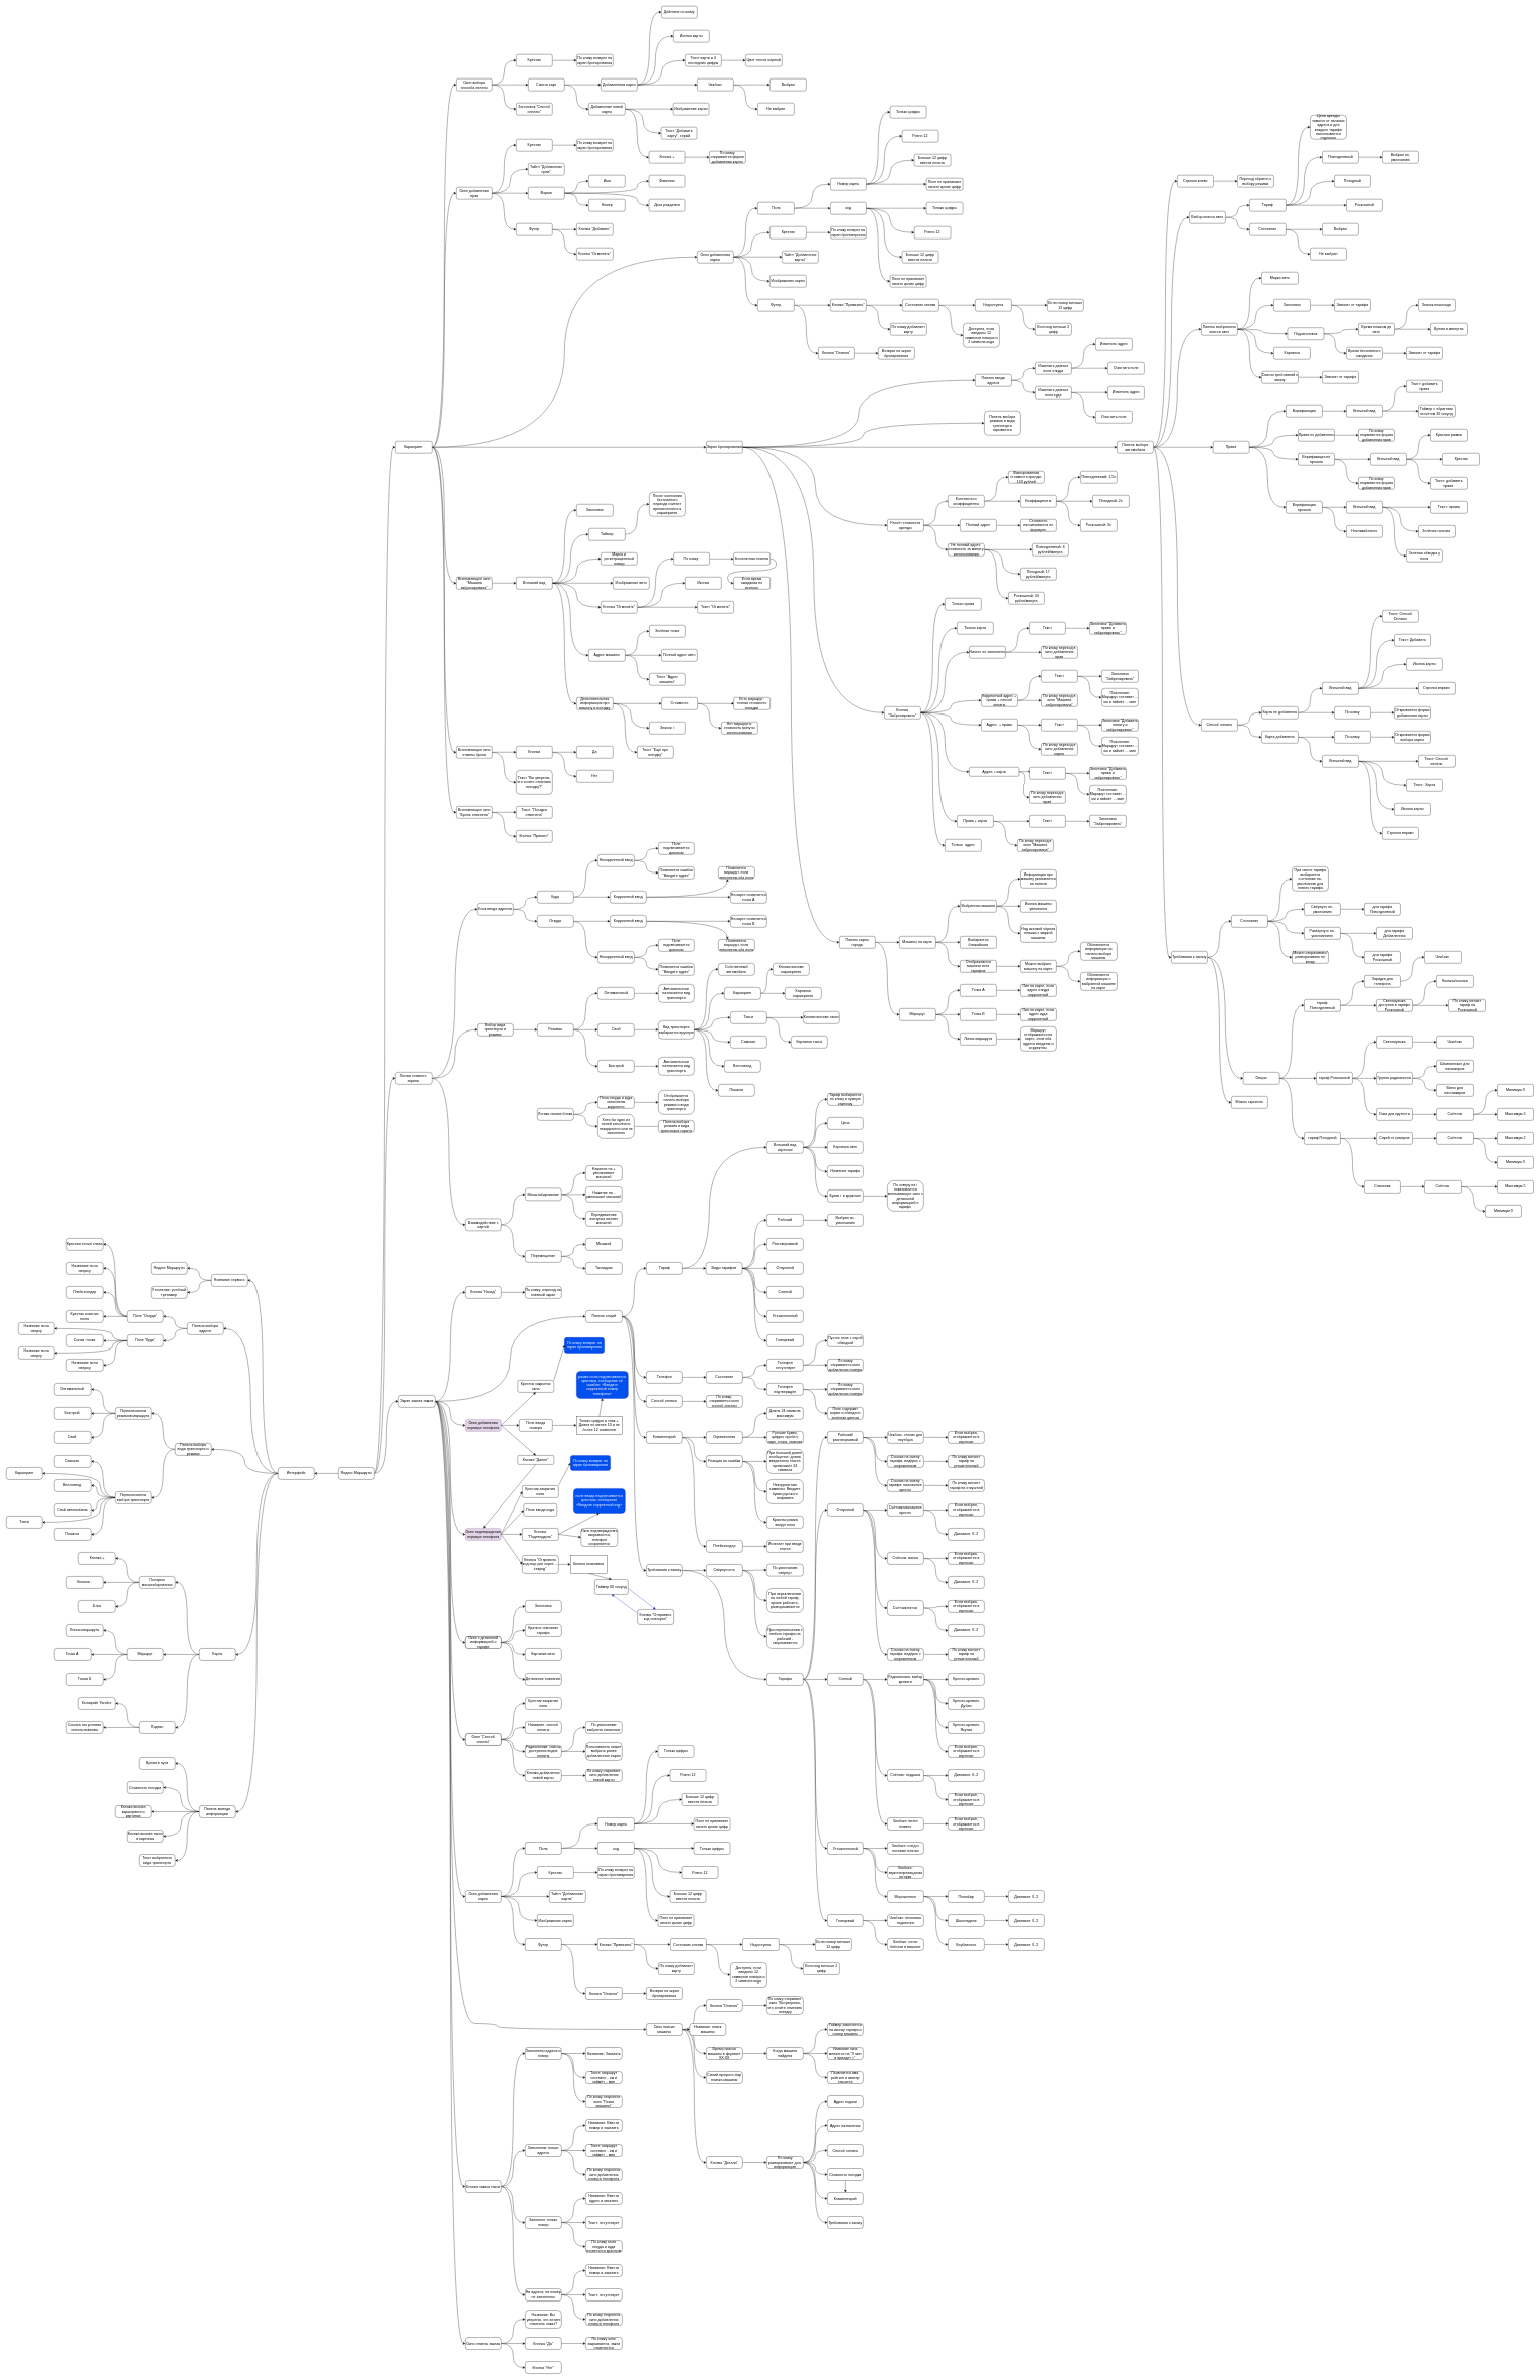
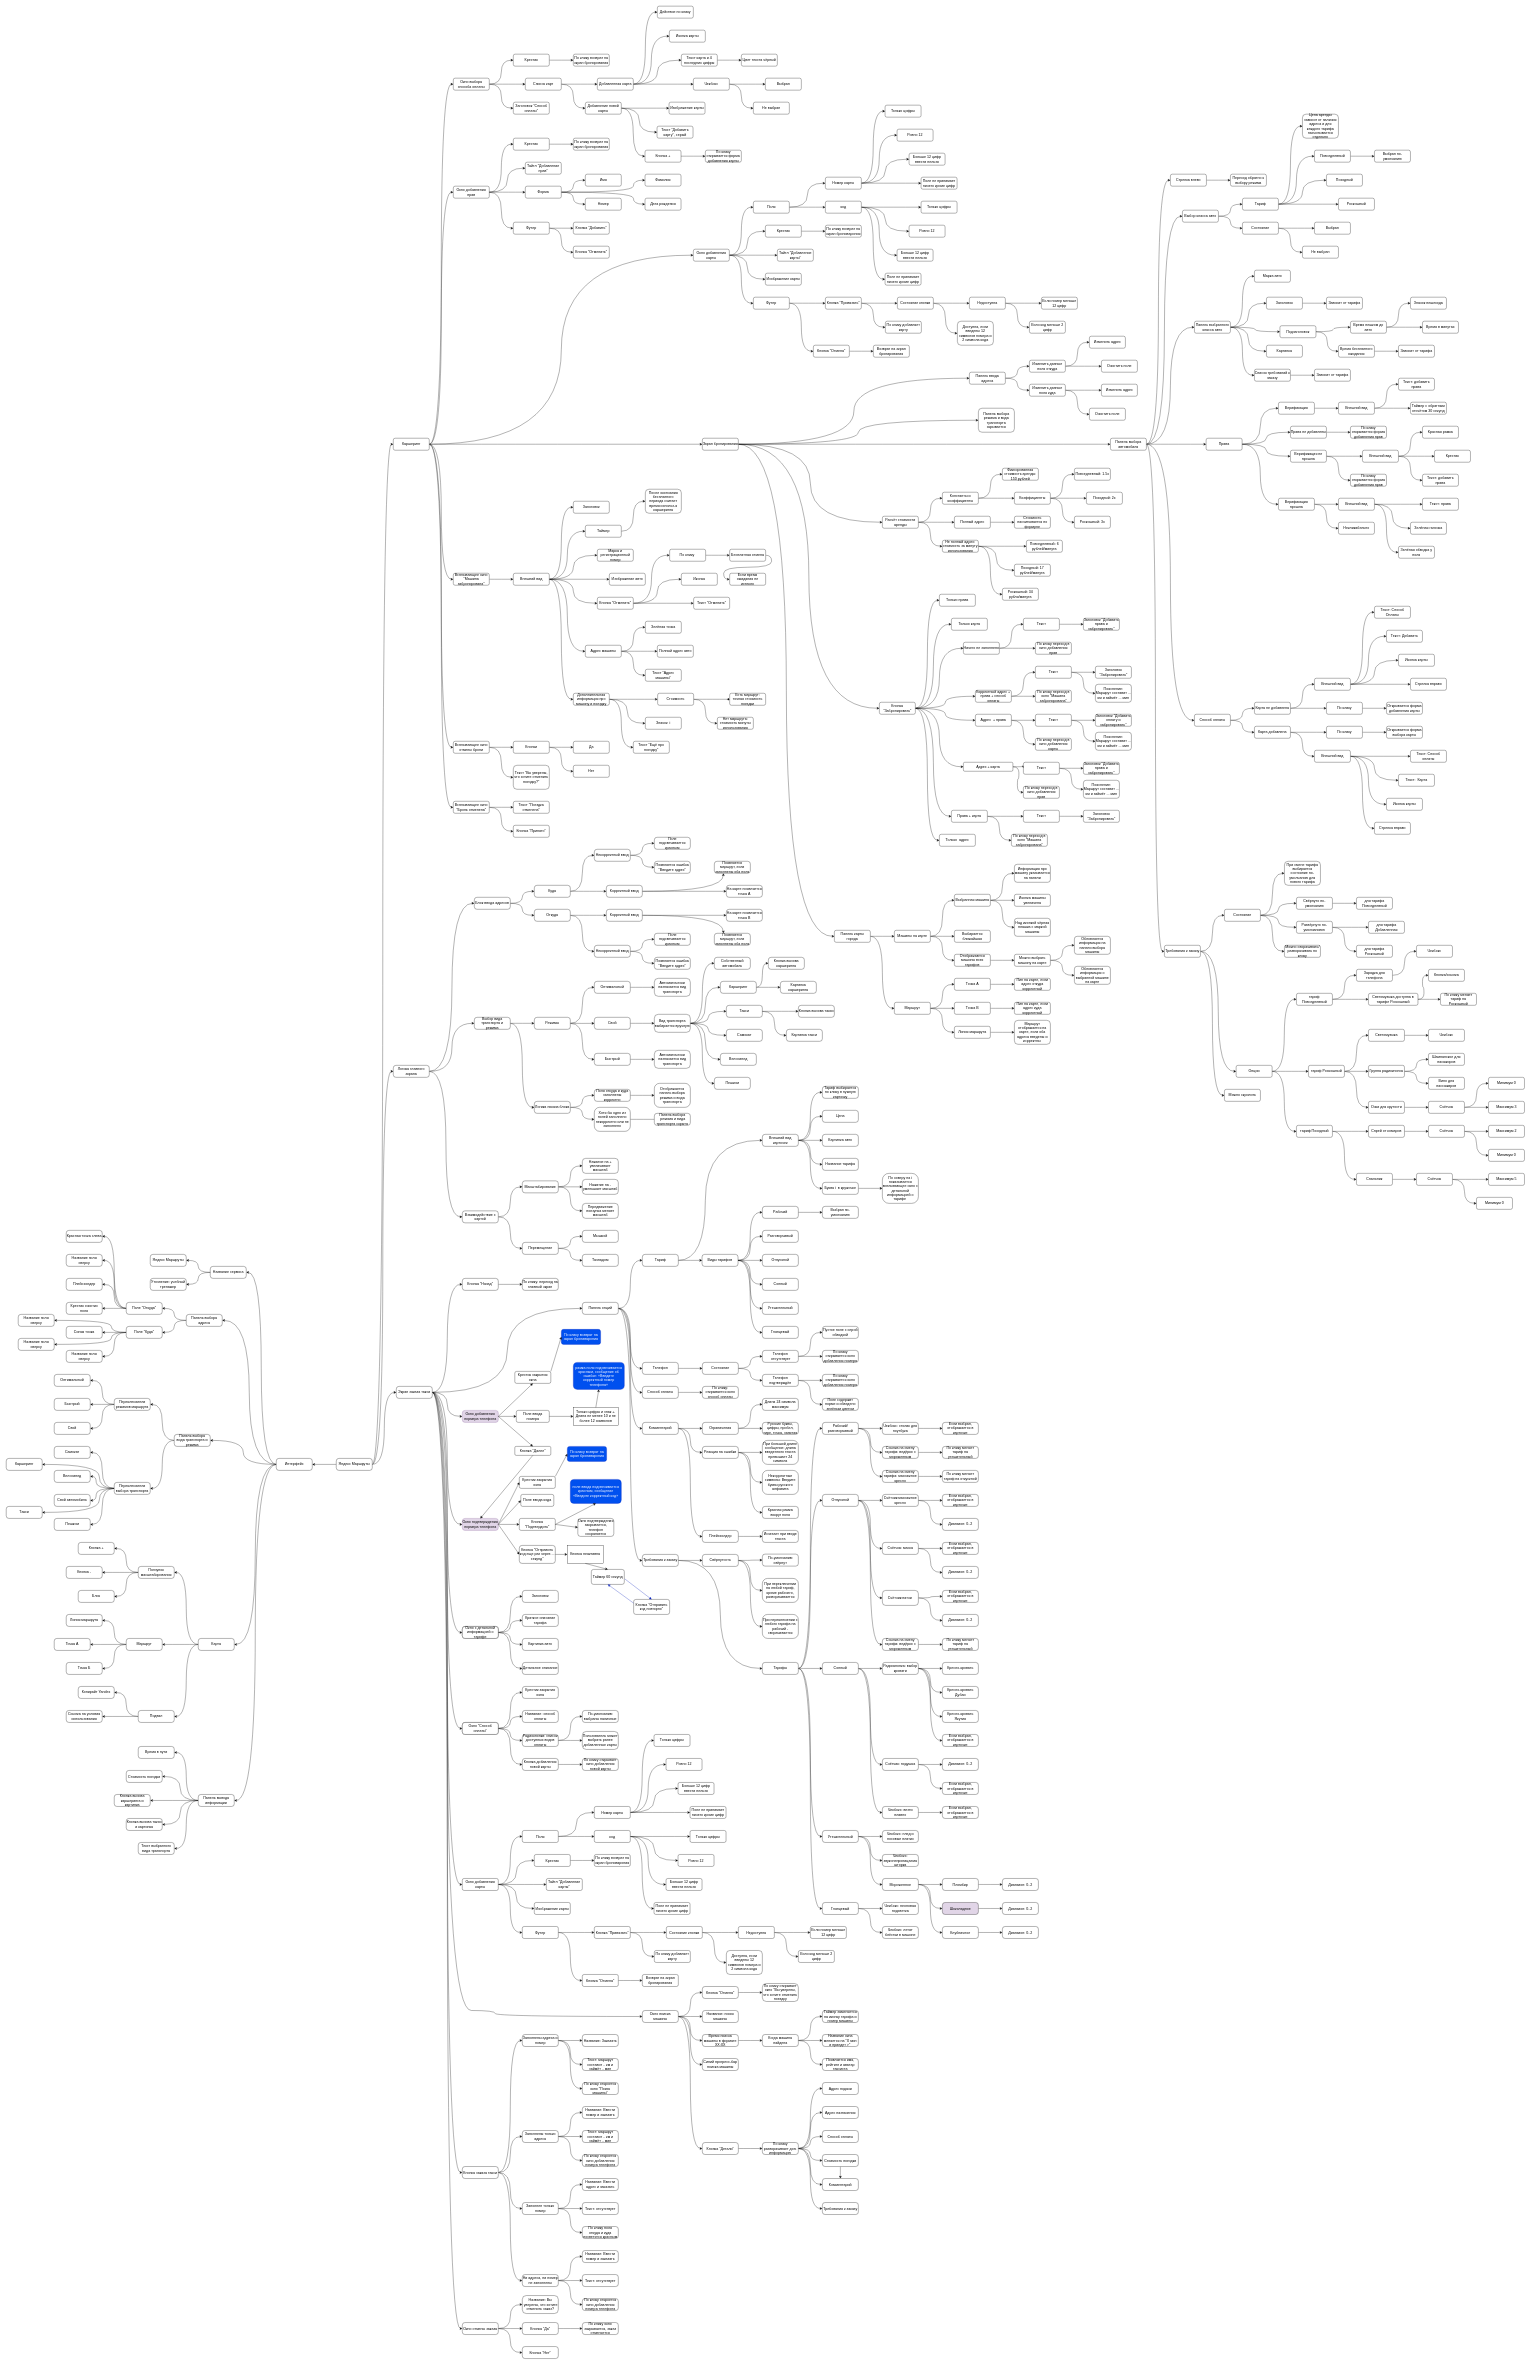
- <mxCell id="553" style="edgeStyle=orthogonalEdgeStyle;curved=1;rounded=0;orthogonalLoop=1;jettySize=auto;html=1;exitX=1;exitY=0.5;exitDx=0;exitDy=0;entryX=0;entryY=0.5;entryDx=0;entryDy=0;endArrow=open;" parent="1" source="555" target="737" edge="1"><mxGeometry relative="1" as="geometry" /></mxCell>
+ <mxCell id="553" style="edgeStyle=orthogonalEdgeStyle;curved=1;rounded=0;orthogonalLoop=1;jettySize=auto;html=1;exitX=1;exitY=0.5;exitDx=0;exitDy=0;entryX=0;entryY=0.5;entryDx=0;entryDy=0;" parent="1" source="555" target="737" edge="1"><mxGeometry relative="1" as="geometry" /></mxCell>
- <mxCell id="910" value="Светомузыка доступна в тарифе Роскошный" style="rounded=1;whiteSpace=wrap;html=1;" parent="1" vertex="1"><mxGeometry x="4560" y="3310" width="120" height="40" as="geometry" /></mxCell>
+ <mxCell id="910" value="Светомузыка доступна в тарифе Роскошный" style="rounded=1;whiteSpace=wrap;html=1;" parent="1" vertex="1"><mxGeometry x="4560" y="3310" width="165" height="40" as="geometry" /></mxCell>
+ <mxCell id="18" style="edgeStyle=orthogonalEdgeStyle;curved=1;rounded=0;orthogonalLoop=1;jettySize=auto;html=1;exitX=1;exitY=0.5;exitDx=0;exitDy=0;entryX=0;entryY=0.5;entryDx=0;entryDy=0;" parent="1" source="19" target="179" edge="1"><mxGeometry relative="1" as="geometry" /></mxCell>
- <mxCell id="345" value="Шоколадное" style="rounded=1;whiteSpace=wrap;html=1;arcSize=22;" parent="1" vertex="1"><mxGeometry x="3140" y="6340" width="120" height="40" as="geometry" /></mxCell>
+ <mxCell id="345" value="Шоколадное" style="rounded=1;whiteSpace=wrap;html=1;arcSize=22;fillColor=#e1d5e7;" parent="1" vertex="1"><mxGeometry x="3140" y="6340" width="120" height="40" as="geometry" /></mxCell>
- <mxCell id="468" value="Название: поиск машины" style="rounded=1;whiteSpace=wrap;html=1;arcSize=22;" parent="1" vertex="1"><mxGeometry x="2285" y="6700" width="120" height="40" as="geometry" /></mxCell>
+ <mxCell id="468" value="Название: поиск машины" style="rounded=1;whiteSpace=wrap;html=1;arcSize=22;" parent="1" vertex="1"><mxGeometry x="2340" y="6700" width="120" height="40" as="geometry" /></mxCell>
